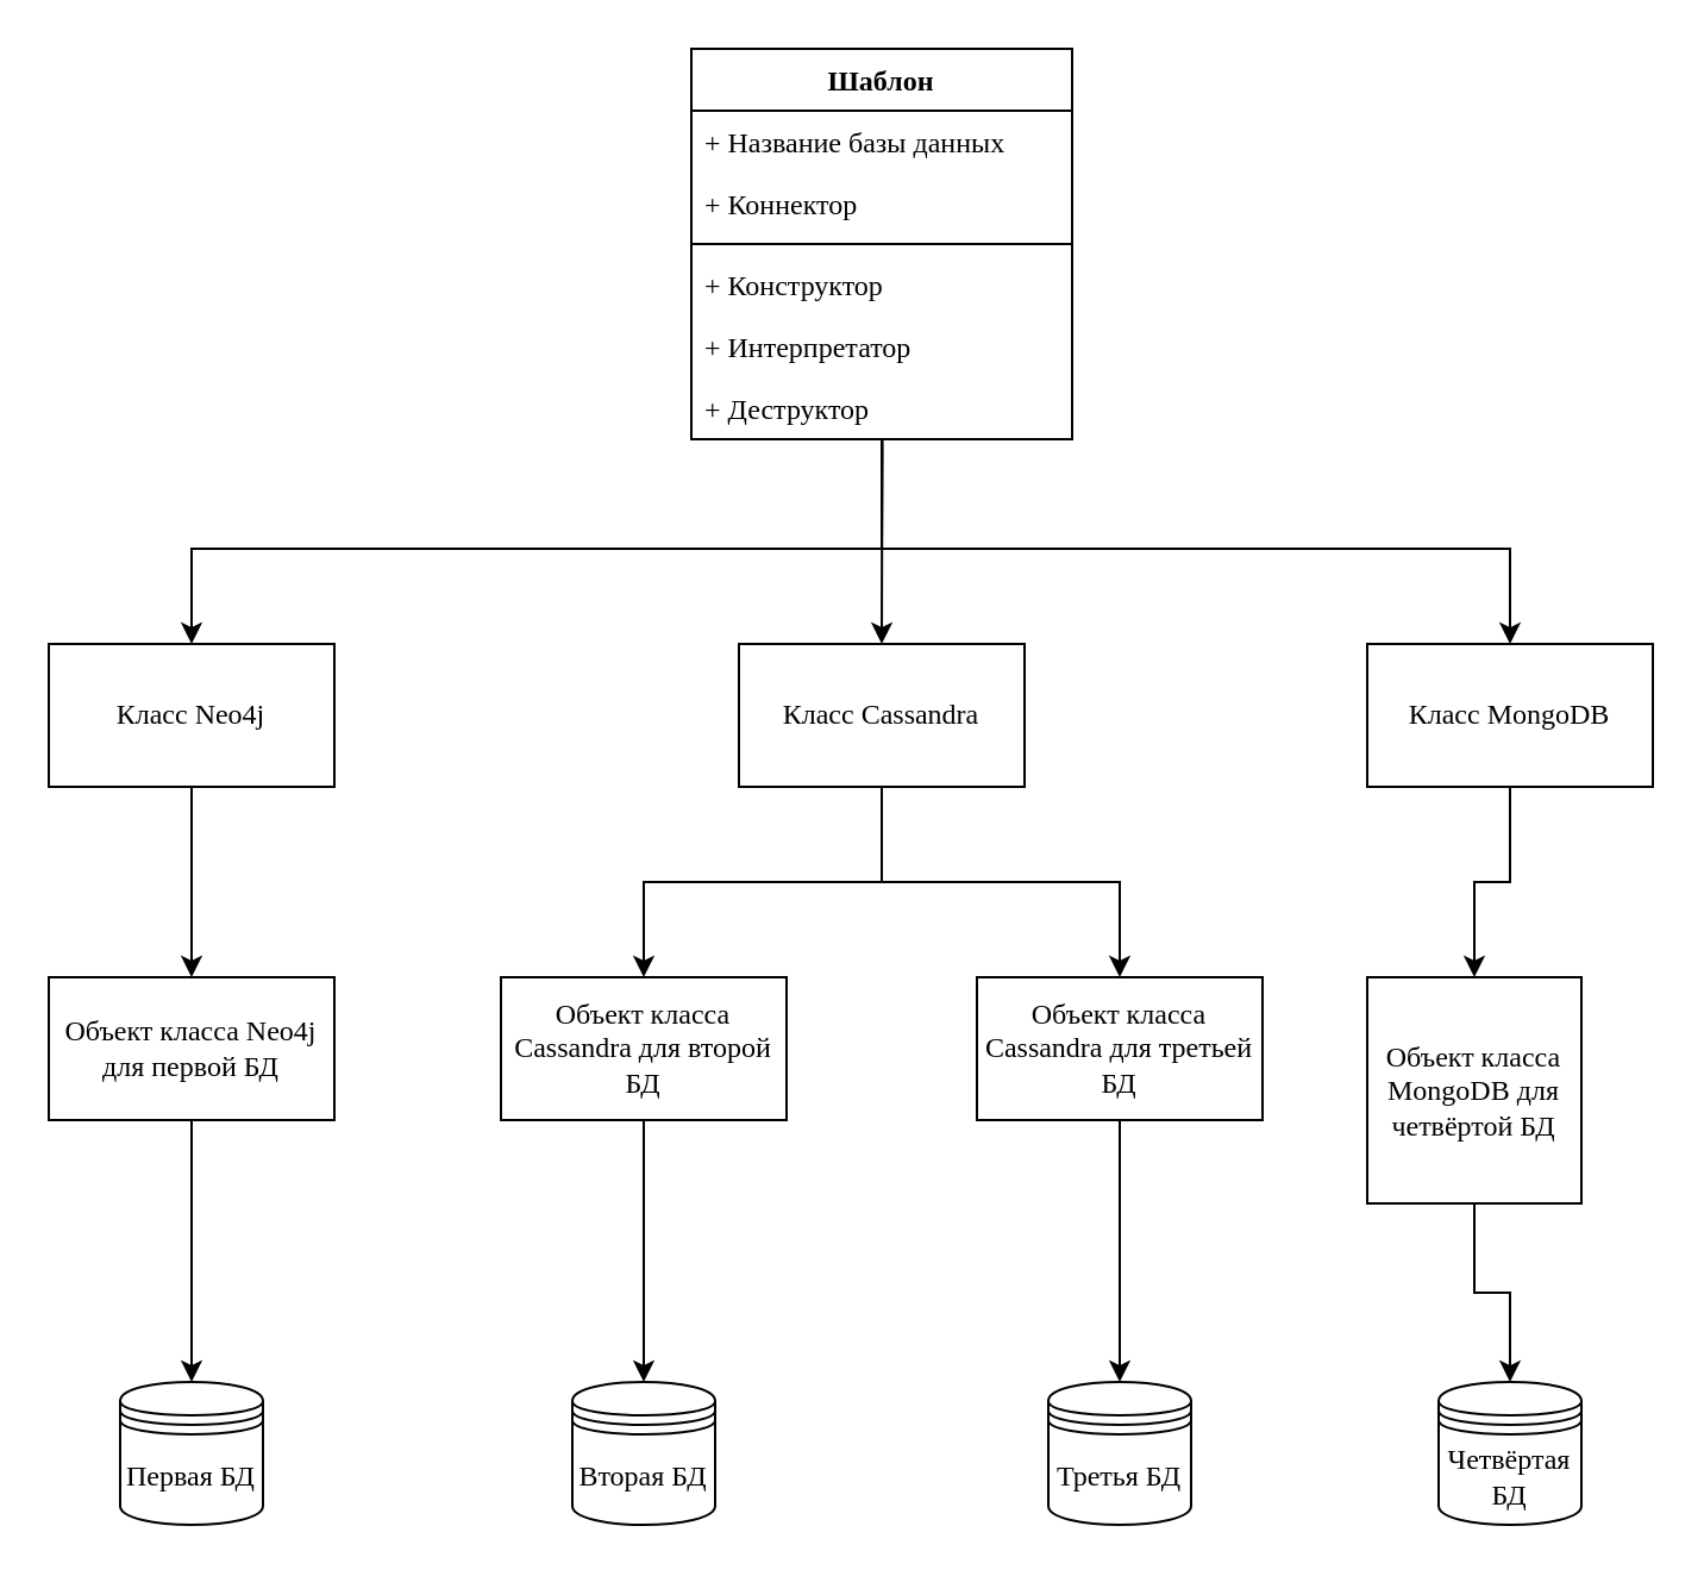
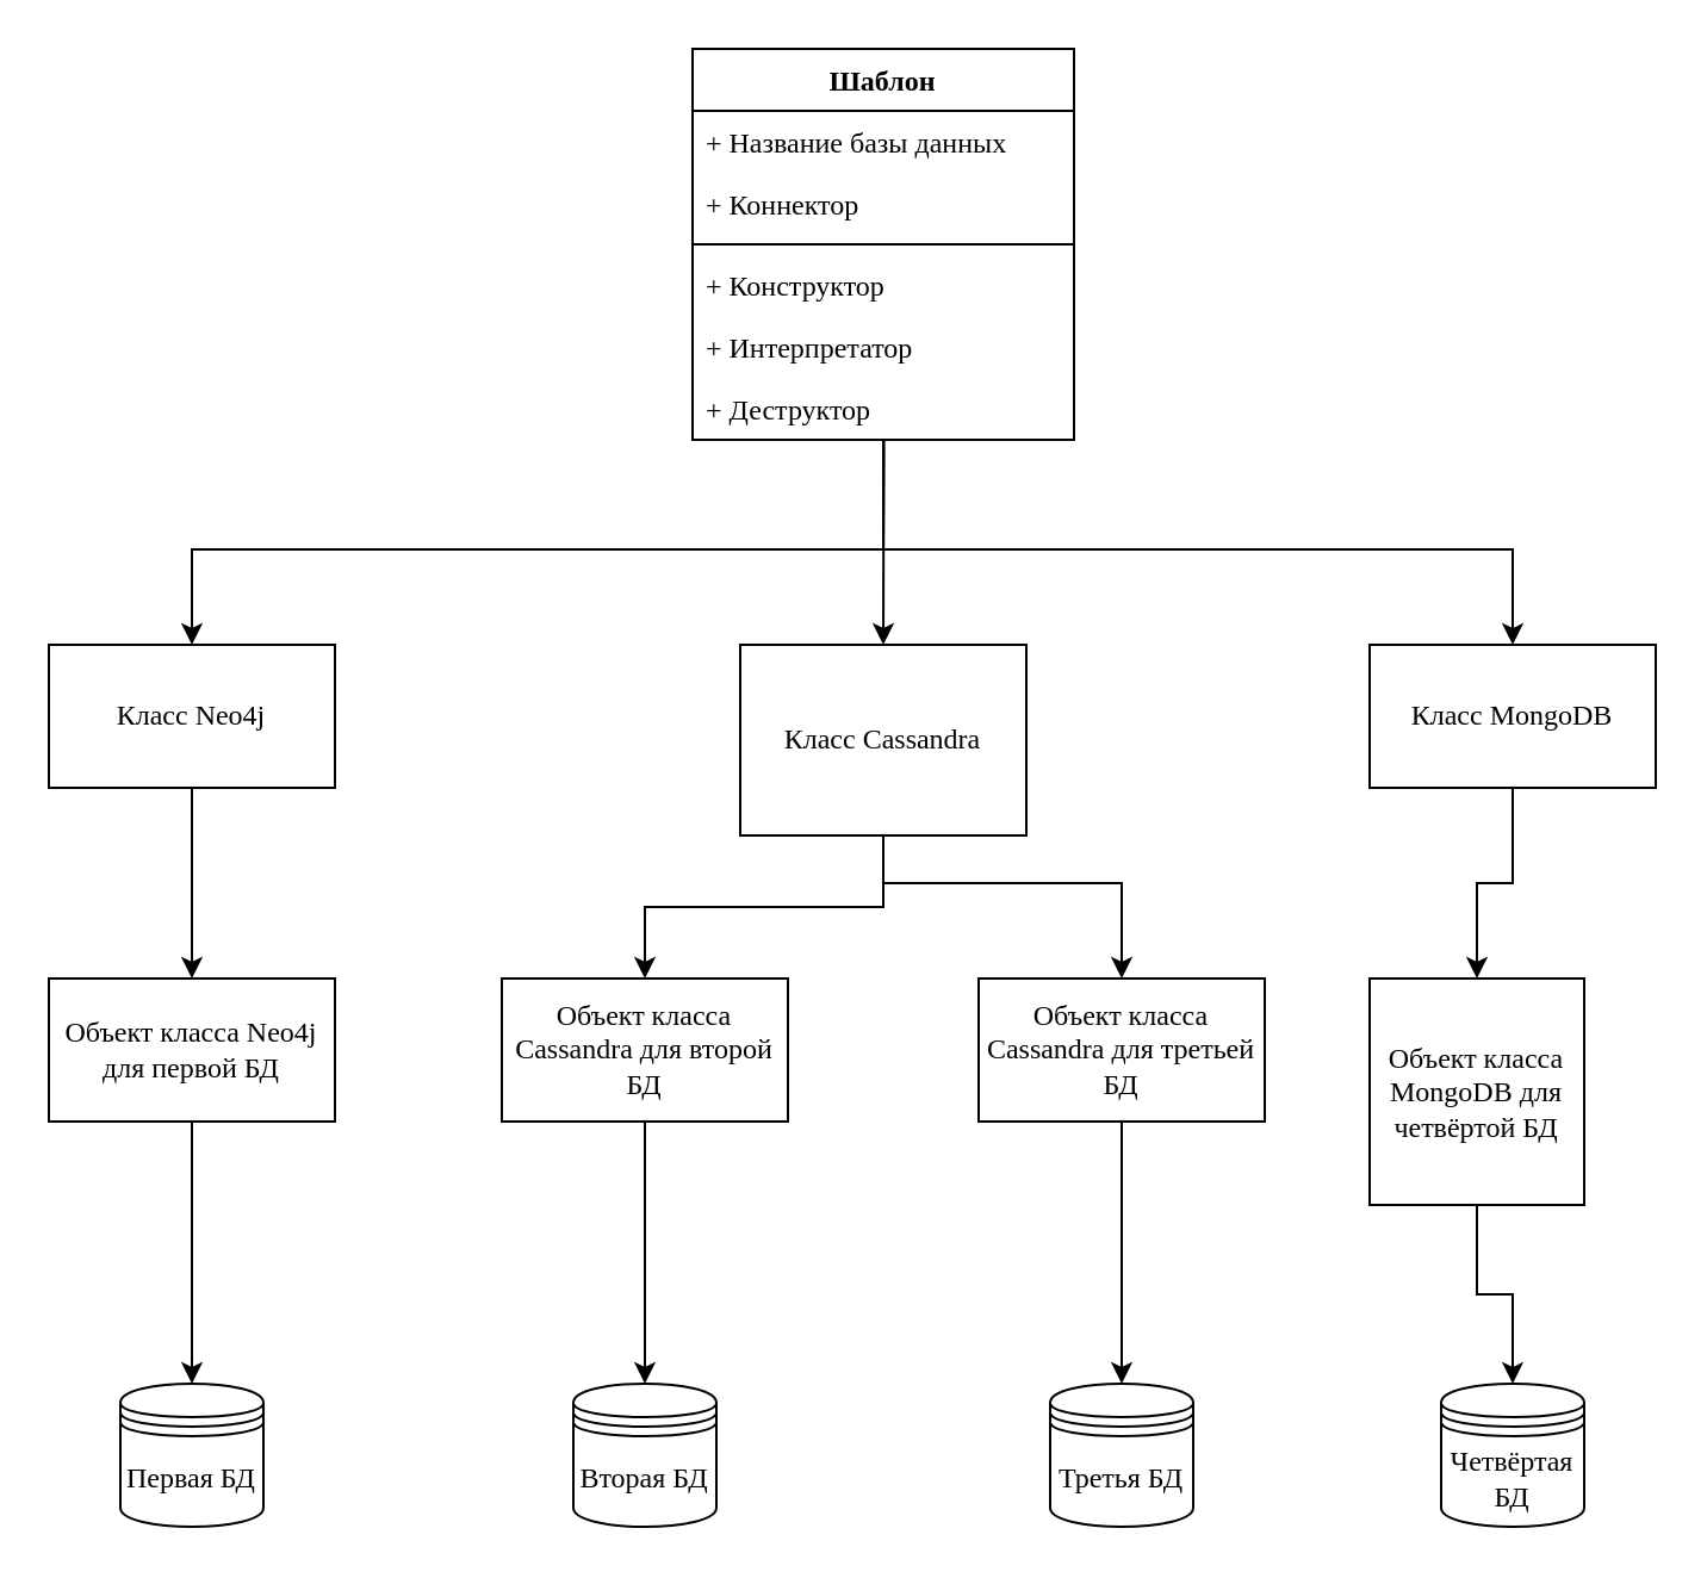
- <mxCell id="15" value="&lt;span style=&quot;&quot;&gt;Класс Cassandra&lt;/span&gt;" style="rounded=0;whiteSpace=wrap;html=1;fontFamily=Times New Roman;fontSize=12;" parent="1" vertex="1"><mxGeometry x="310" y="270" width="120" height="60" as="geometry" /></mxCell>
+ <mxCell id="15" value="&lt;span style=&quot;&quot;&gt;Класс Cassandra&lt;/span&gt;" style="rounded=0;whiteSpace=wrap;html=1;fontFamily=Times New Roman;fontSize=12;" parent="1" vertex="1"><mxGeometry x="310" y="270" width="120" height="80" as="geometry" /></mxCell>
